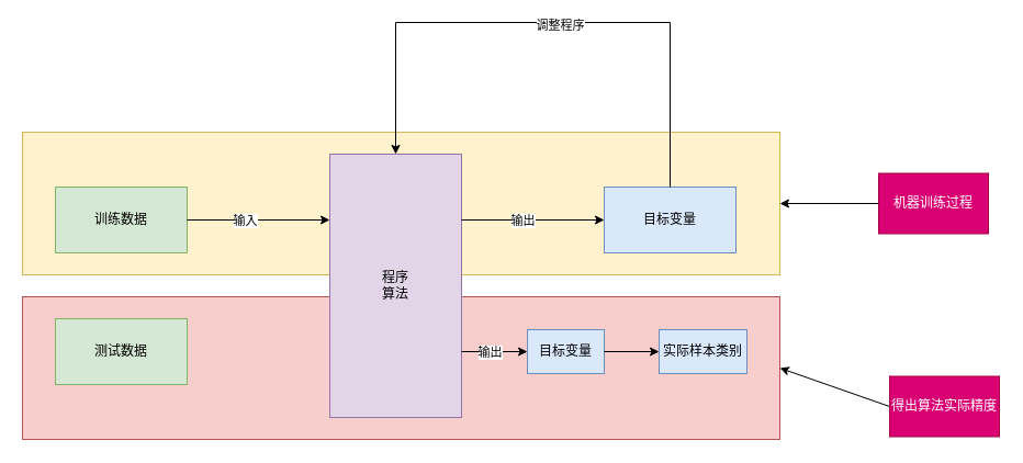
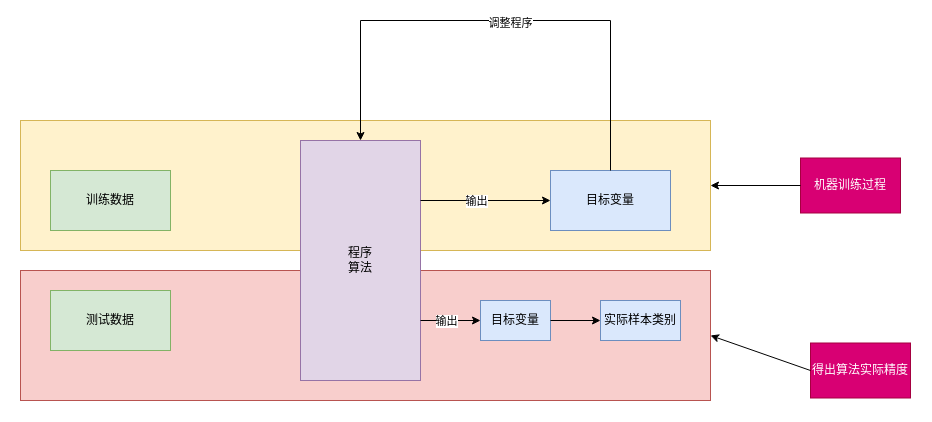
- <mxCell id="6" value="" style="endArrow=classic;html=1;rounded=0;exitX=1;exitY=0.5;exitDx=0;exitDy=0;entryX=0;entryY=0.25;entryDx=0;entryDy=0;" edge="1" parent="1" source="5" target="4"><mxGeometry width="50" height="50" relative="1" as="geometry"><mxPoint x="310" y="320" as="sourcePoint" /><mxPoint x="360" y="270" as="targetPoint" /></mxGeometry></mxCell>
- <mxCell id="7" value="输入" style="edgeLabel;html=1;align=center;verticalAlign=middle;resizable=0;points=[];" vertex="1" connectable="0" parent="6"><mxGeometry x="-0.2" relative="1" as="geometry"><mxPoint as="offset" /></mxGeometry></mxCell>
